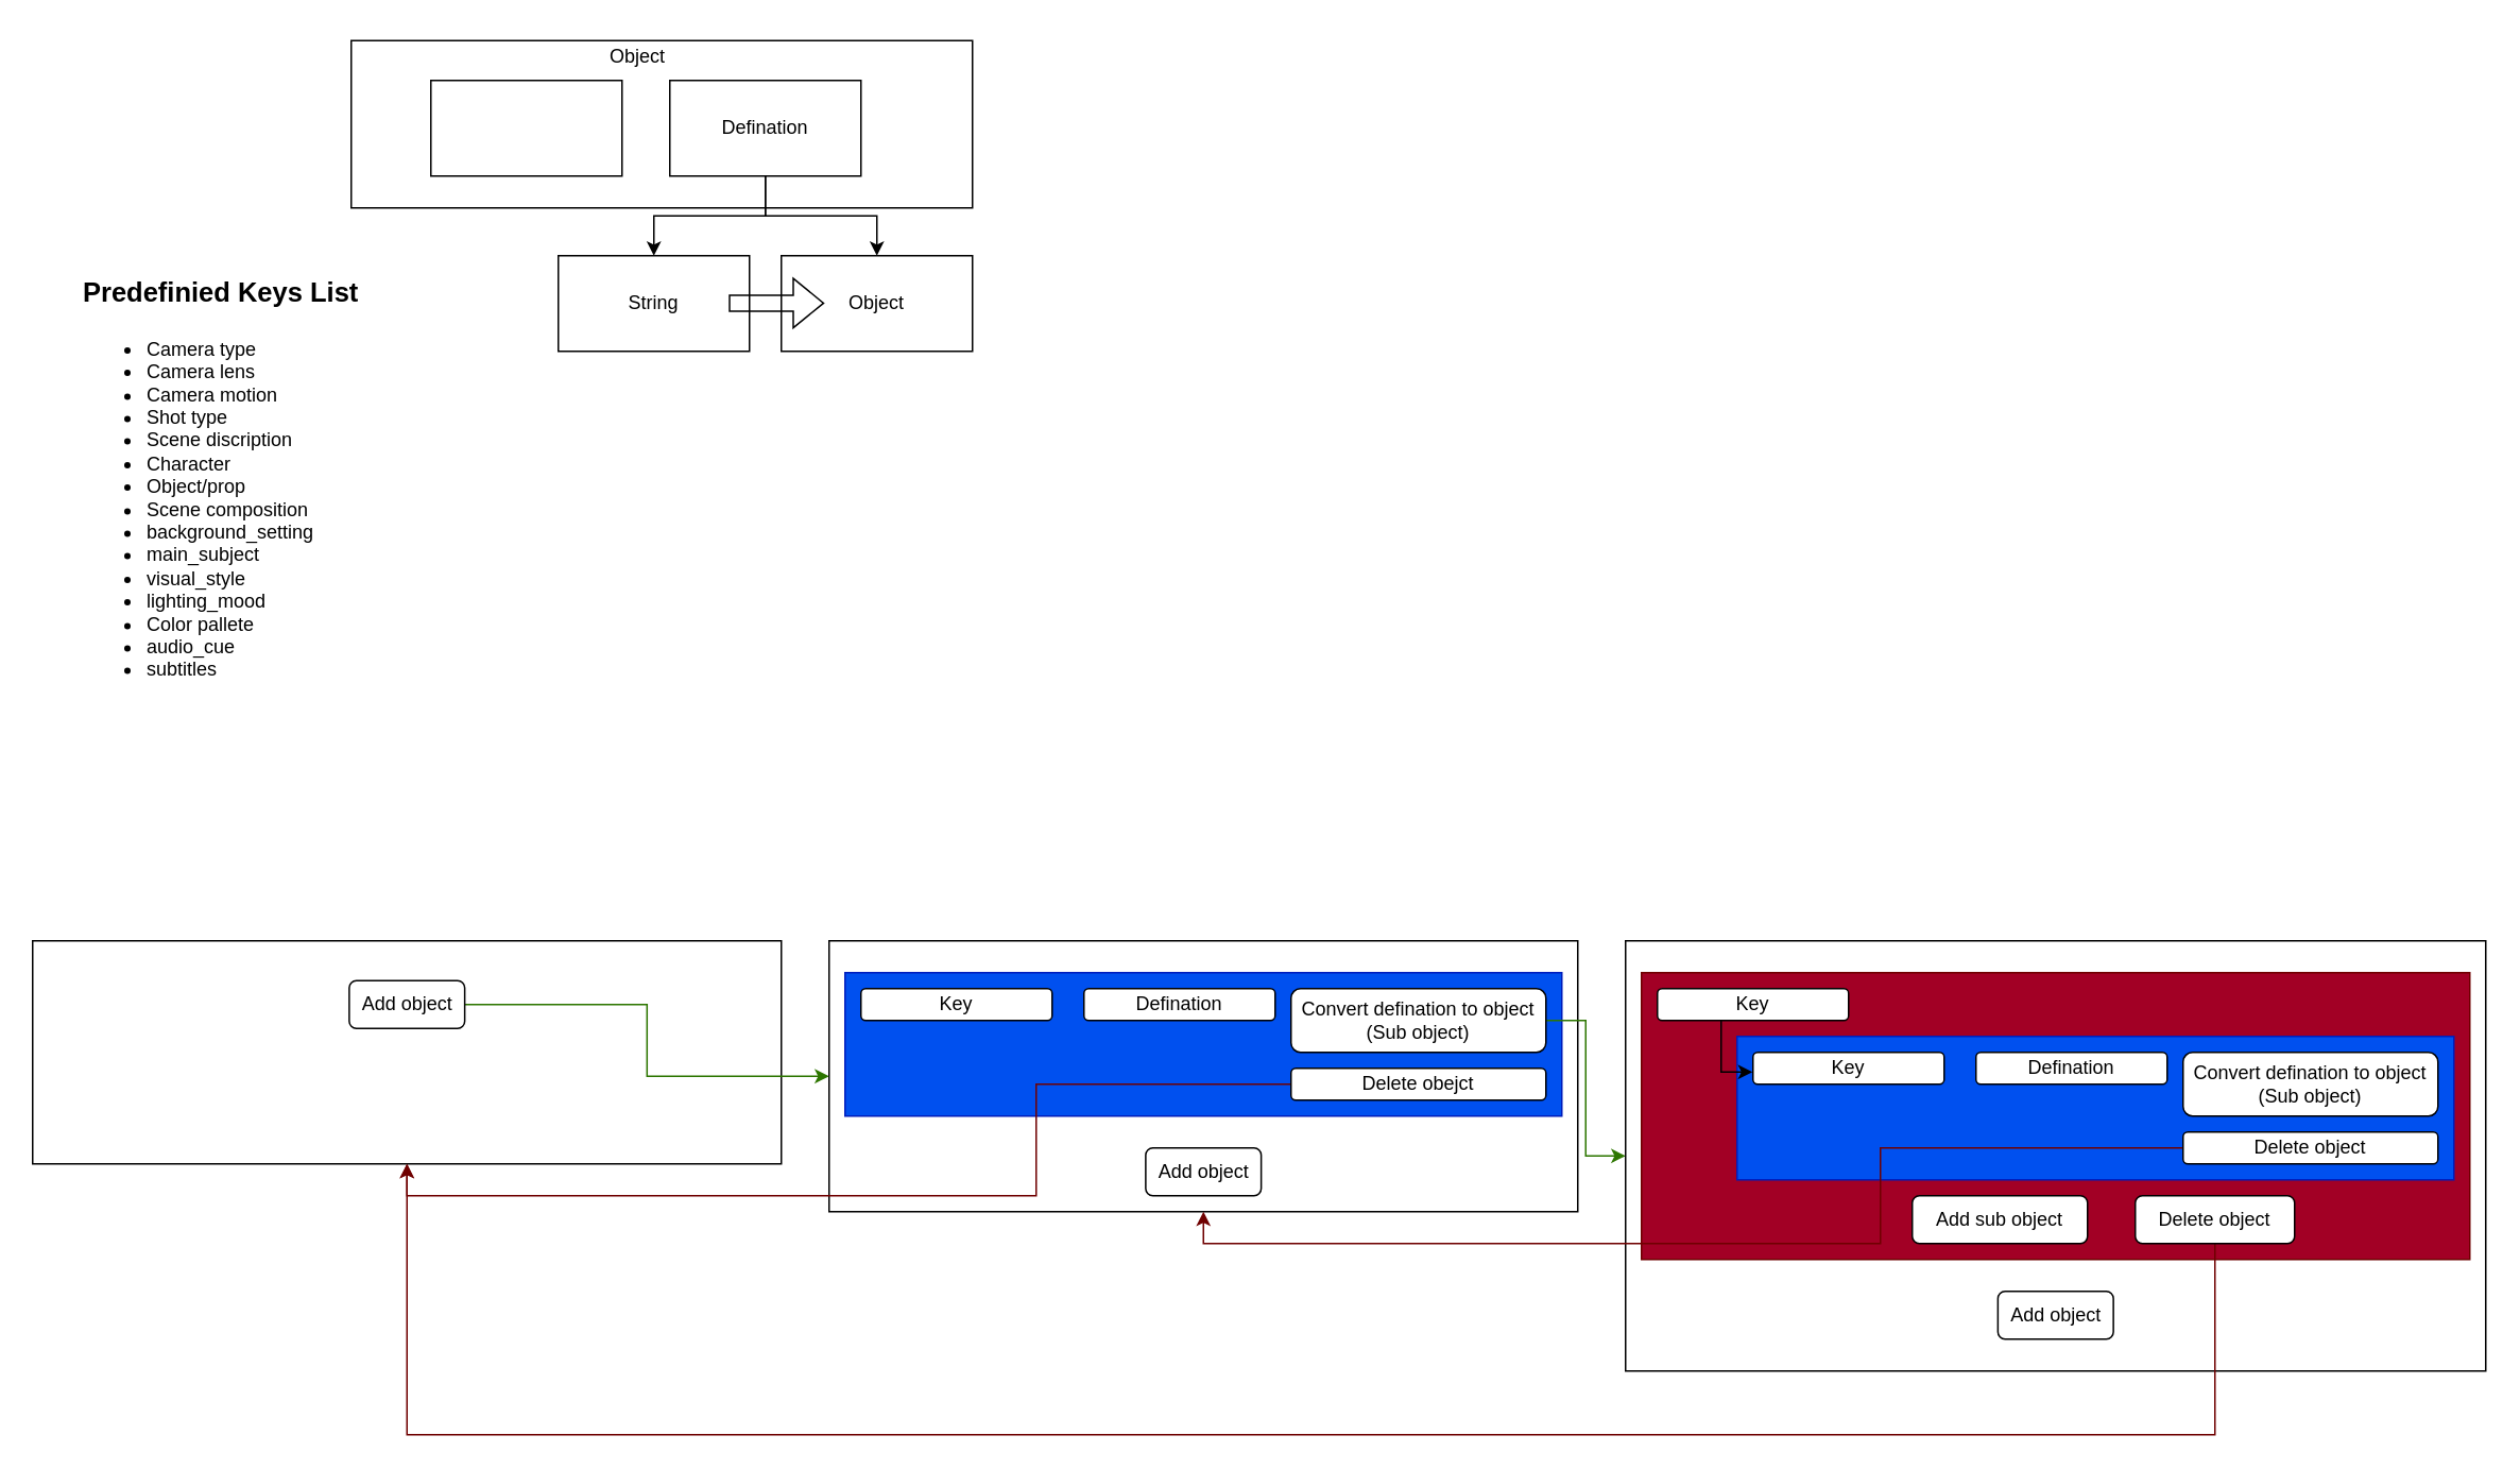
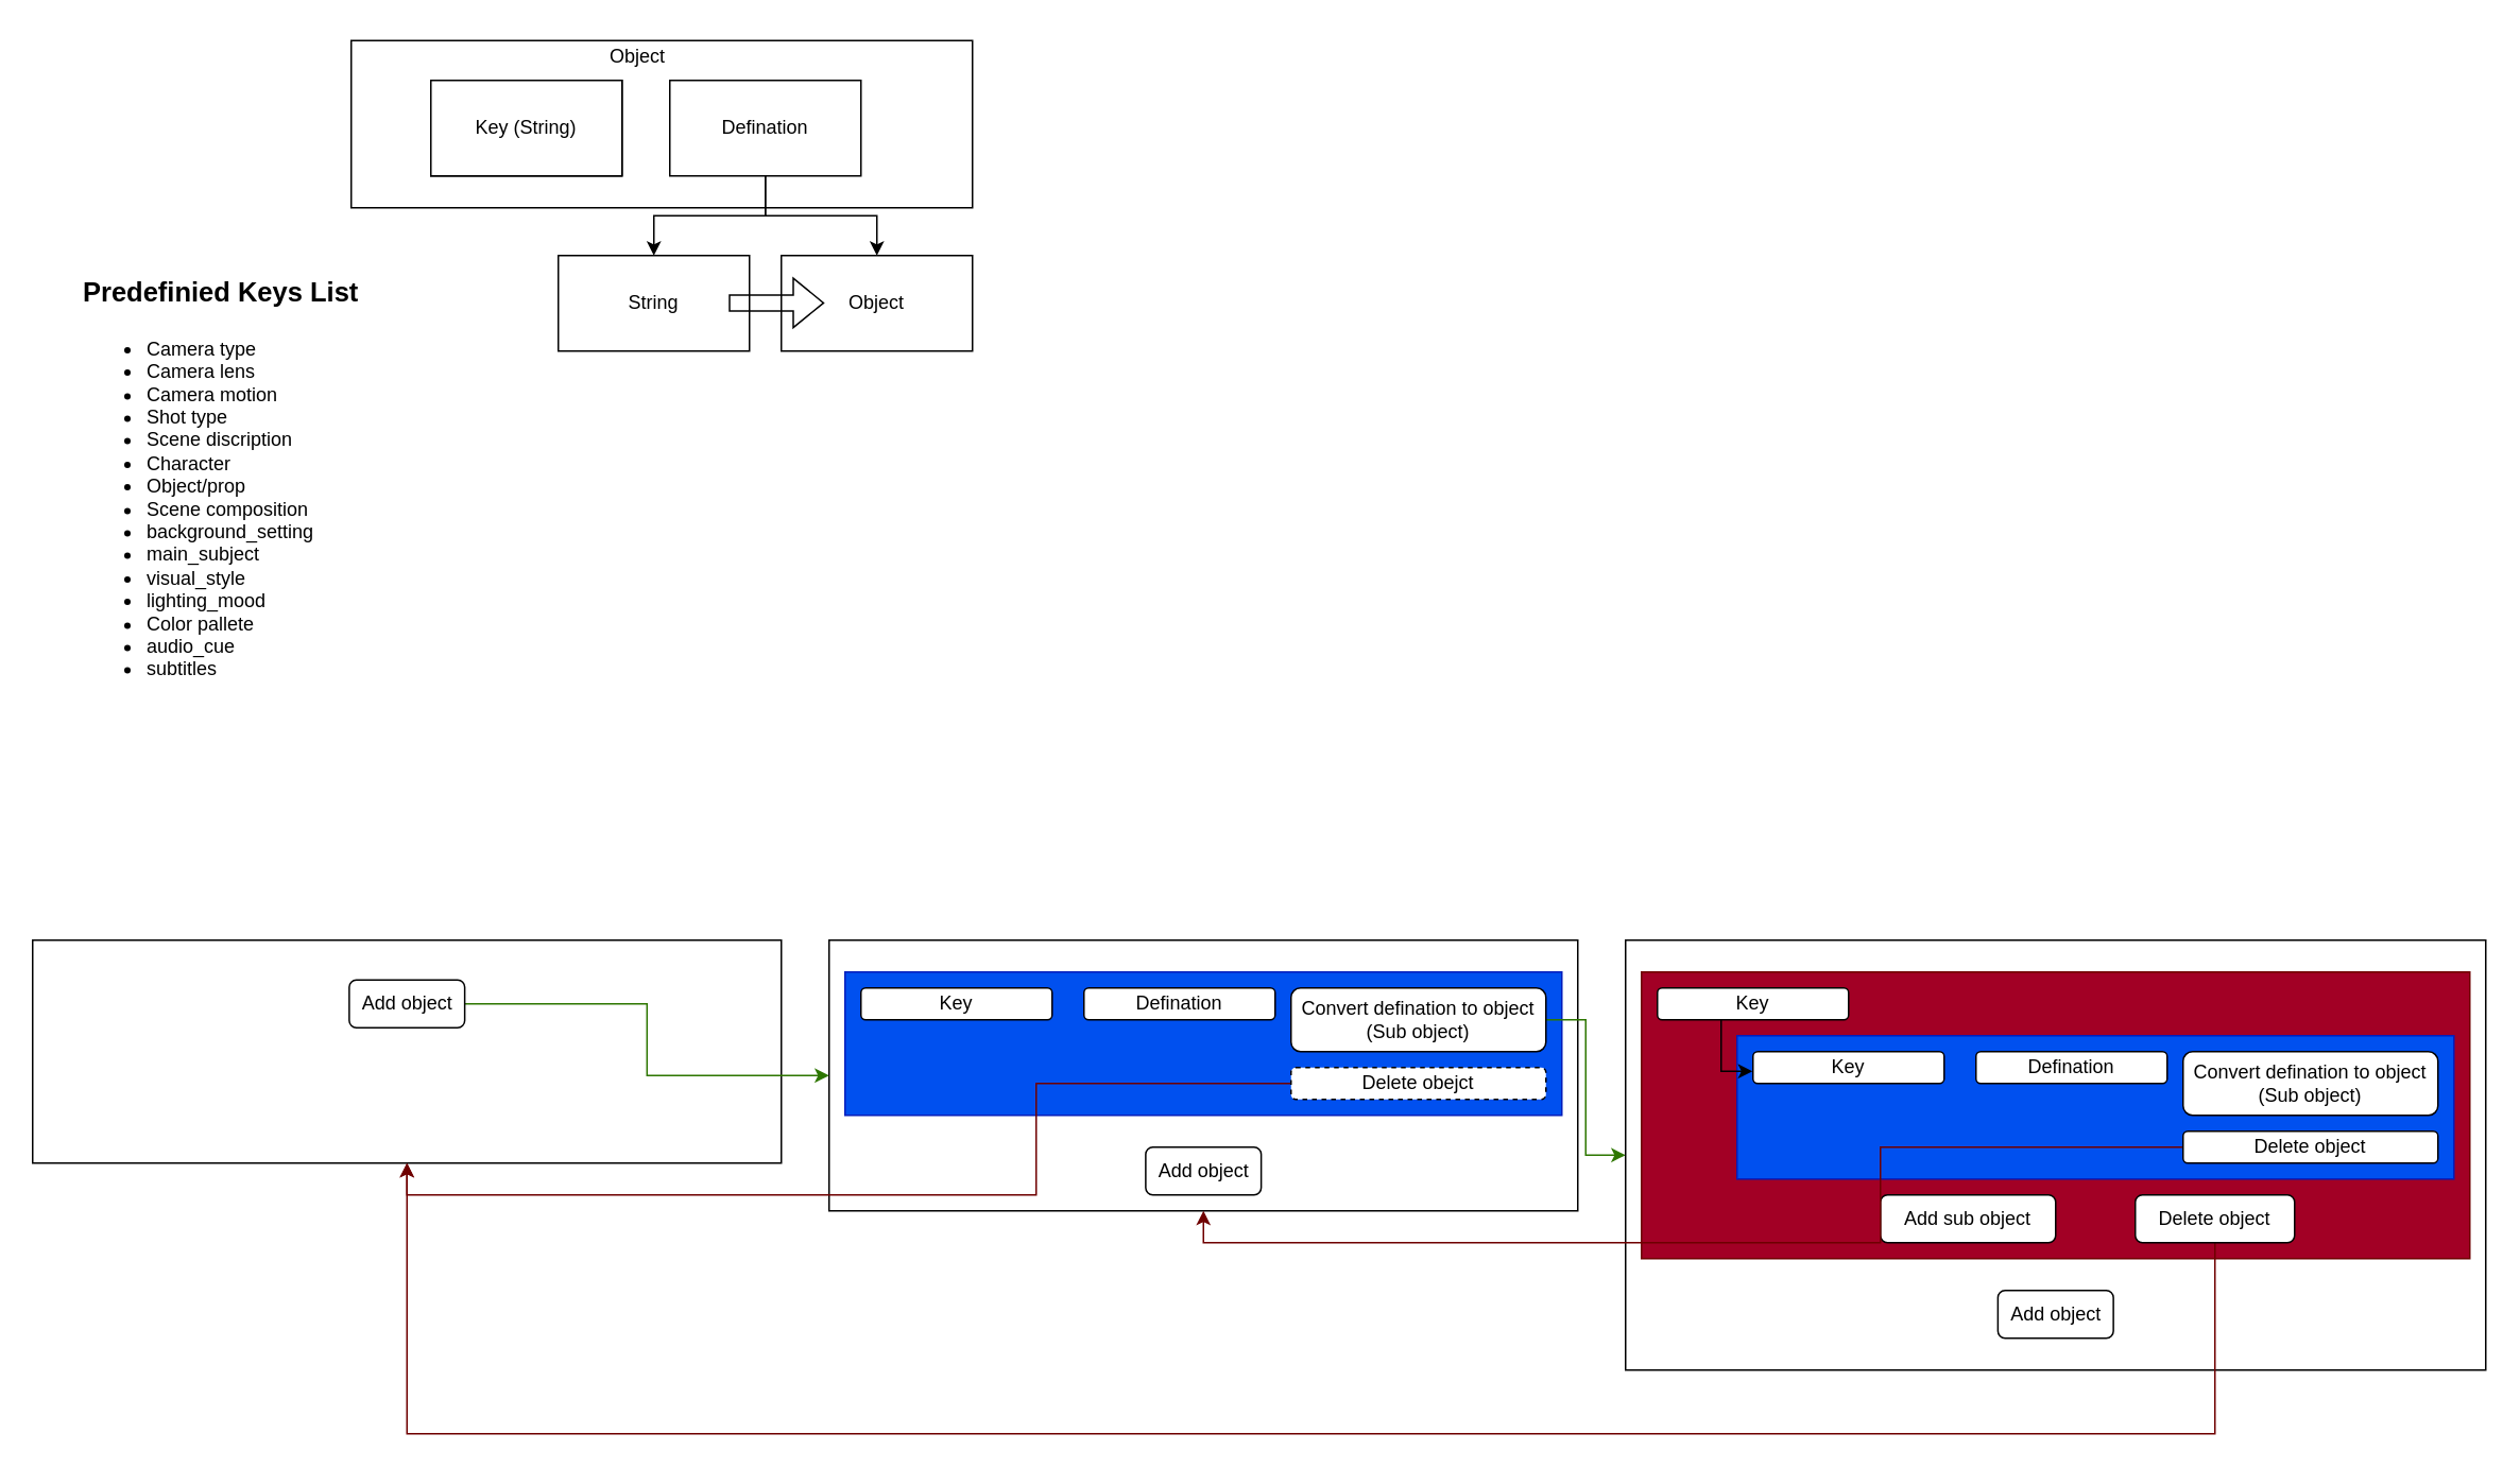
+ <mxCell id="4" value="Key (String)" style="rounded=0;whiteSpace=wrap;html=1;" vertex="1" parent="1"><mxGeometry x="270" y="50" width="120" height="60" as="geometry" /></mxCell>
- <mxCell id="31" value="Delete obejct" style="rounded=1;whiteSpace=wrap;html=1;" vertex="1" parent="1"><mxGeometry x="810" y="670" width="160" height="20" as="geometry" /></mxCell>
+ <mxCell id="31" value="Delete obejct" style="rounded=1;whiteSpace=wrap;html=1;dashed=1;" vertex="1" parent="1"><mxGeometry x="810" y="670" width="160" height="20" as="geometry" /></mxCell>
- <mxCell id="23" value="Add sub object" style="rounded=1;whiteSpace=wrap;html=1;" vertex="1" parent="1"><mxGeometry x="1200" y="750" width="110" height="30" as="geometry" /></mxCell>
+ <mxCell id="23" value="Add sub object" style="rounded=1;whiteSpace=wrap;html=1;" vertex="1" parent="1"><mxGeometry x="1180" y="750" width="110" height="30" as="geometry" /></mxCell>
